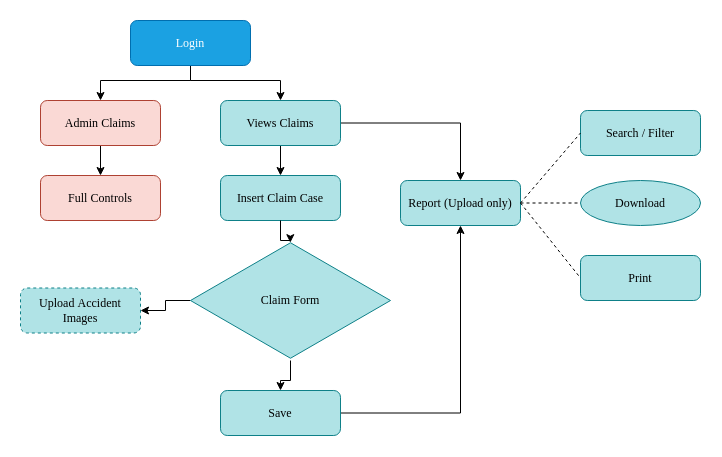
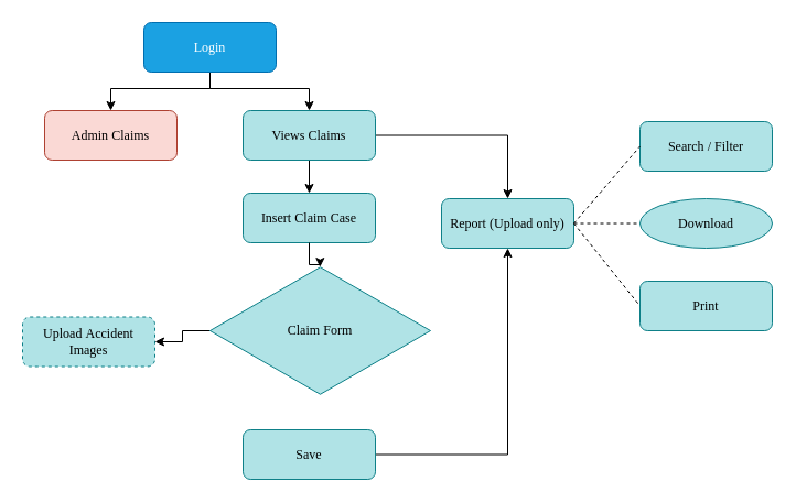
- <mxCell id="2" style="edgeStyle=orthogonalEdgeStyle;rounded=0;orthogonalLoop=1;jettySize=auto;html=1;entryX=0.5;entryY=0;entryDx=0;entryDy=0;" edge="1" parent="1" source="3" target="10"><mxGeometry relative="1" as="geometry" /></mxCell>
- <mxCell id="10" value="Full Controls" style="rounded=1;whiteSpace=wrap;html=1;fontFamily=Noto sans lao;fillColor=#fad9d5;strokeColor=#ae4132;" parent="1" vertex="1"><mxGeometry x="40" y="175" width="120" height="45" as="geometry" /></mxCell>
- <mxCell id="13" style="edgeStyle=orthogonalEdgeStyle;rounded=0;orthogonalLoop=1;jettySize=auto;html=1;entryX=0.5;entryY=0;entryDx=0;entryDy=0;" edge="1" parent="1" source="15" target="18"><mxGeometry relative="1" as="geometry" /></mxCell>
